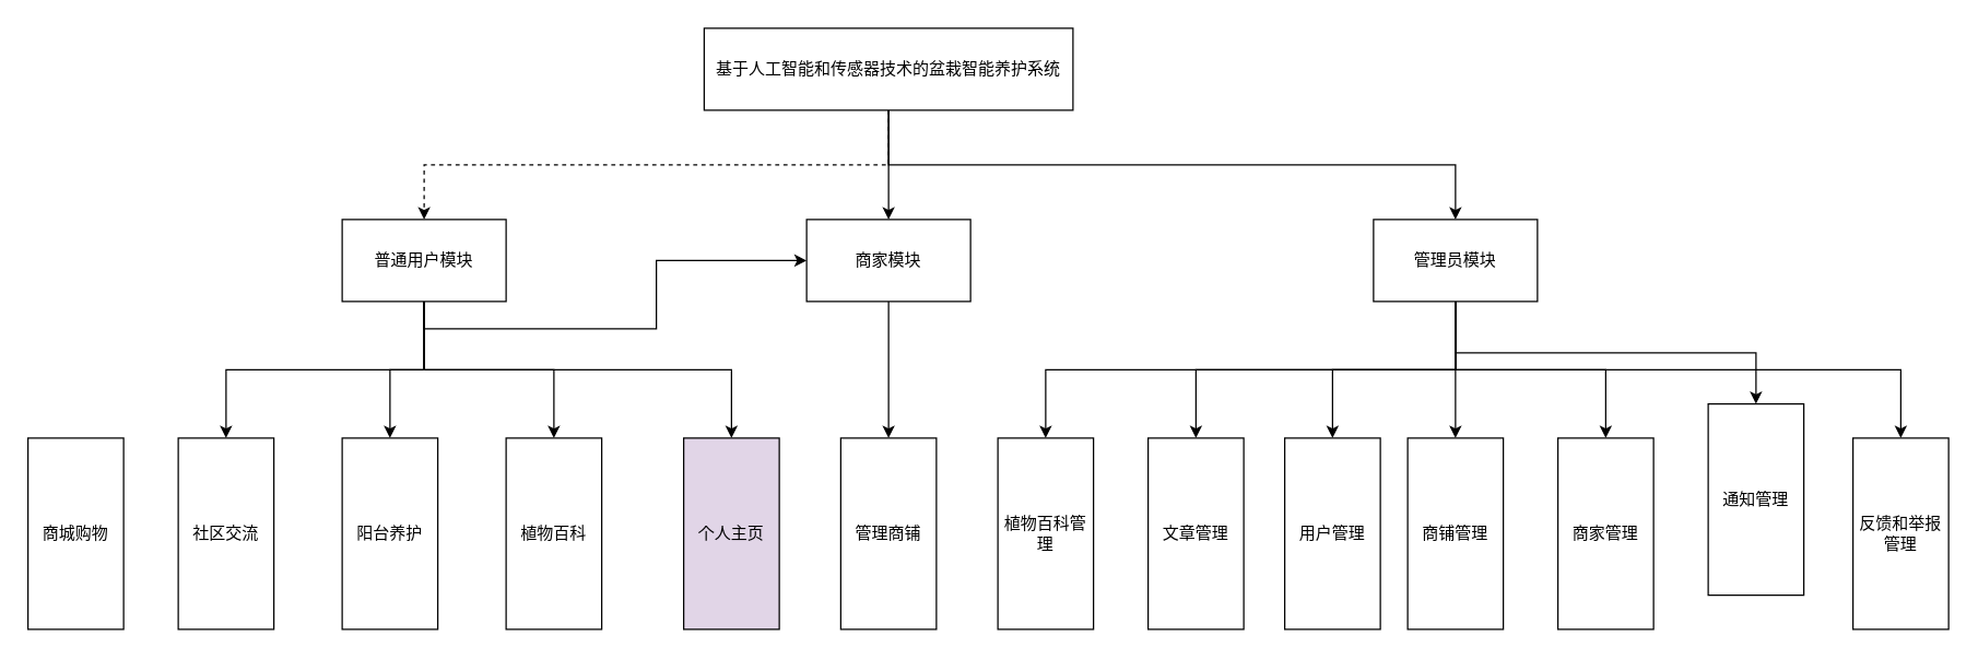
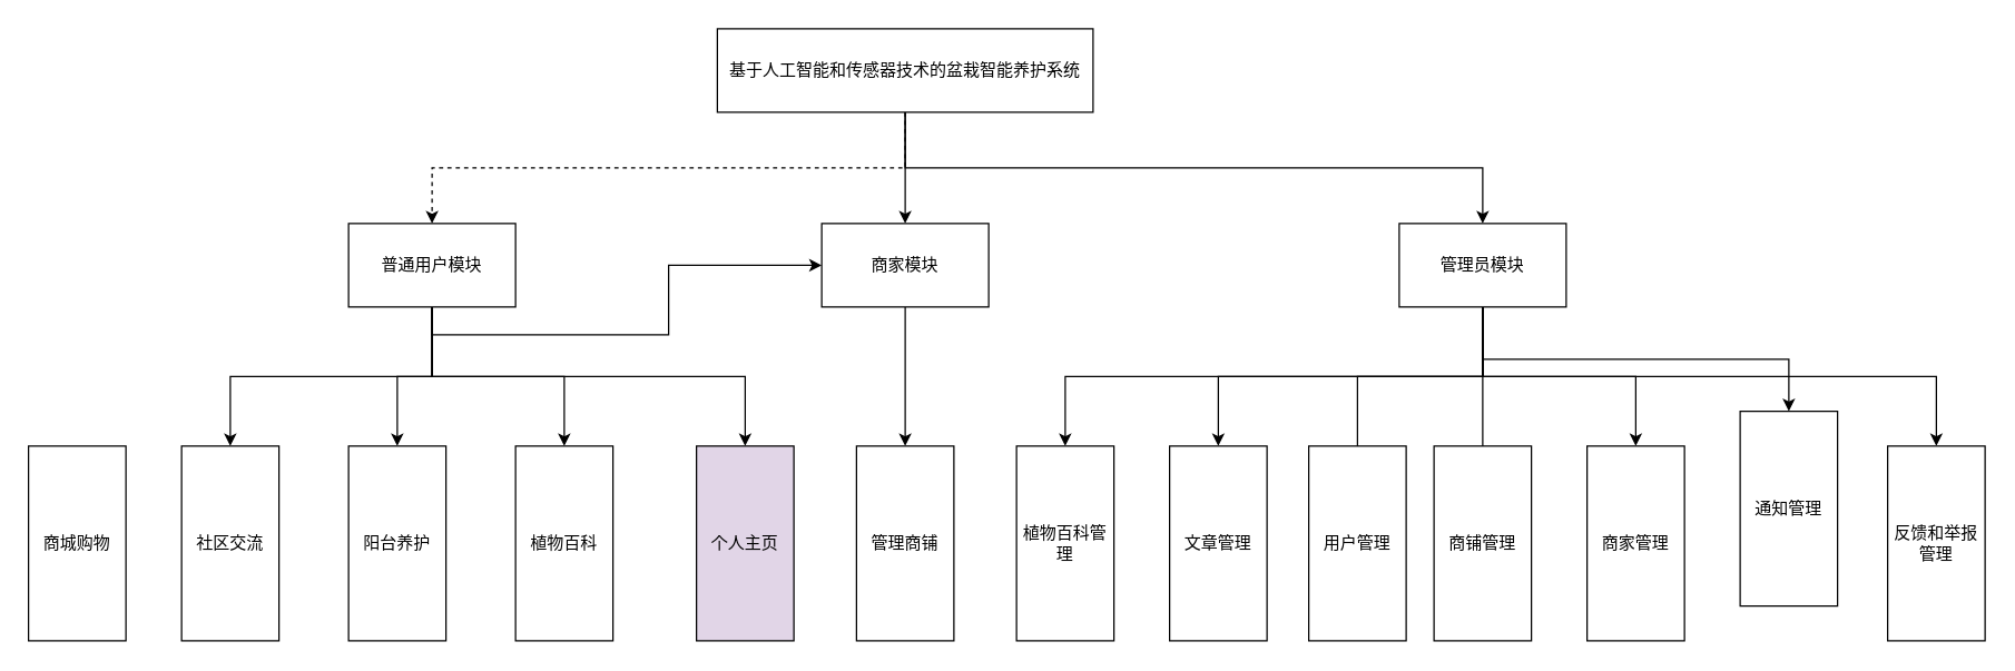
- <mxCell id="16" style="edgeStyle=orthogonalEdgeStyle;rounded=0;orthogonalLoop=1;jettySize=auto;html=1;exitX=0.5;exitY=1;exitDx=0;exitDy=0;entryX=0.5;entryY=0;entryDx=0;entryDy=0;" parent="1" source="21" target="31" edge="1"><mxGeometry relative="1" as="geometry" /></mxCell>
+ <mxCell id="16" style="edgeStyle=orthogonalEdgeStyle;rounded=0;orthogonalLoop=1;jettySize=auto;html=1;exitX=0.5;exitY=1;exitDx=0;exitDy=0;entryX=0.5;entryY=0;entryDx=0;entryDy=0;endArrow=none;" parent="1" source="21" target="31" edge="1"><mxGeometry relative="1" as="geometry" /></mxCell>
- <mxCell id="17" style="edgeStyle=orthogonalEdgeStyle;rounded=0;orthogonalLoop=1;jettySize=auto;html=1;exitX=0.5;exitY=1;exitDx=0;exitDy=0;entryX=0.5;entryY=0;entryDx=0;entryDy=0;" parent="1" source="21" target="29" edge="1"><mxGeometry relative="1" as="geometry" /></mxCell>
+ <mxCell id="17" style="edgeStyle=orthogonalEdgeStyle;rounded=0;orthogonalLoop=1;jettySize=auto;html=1;exitX=0.5;exitY=1;exitDx=0;exitDy=0;entryX=0.5;entryY=0;entryDx=0;entryDy=0;endArrow=none;" parent="1" source="21" target="29" edge="1"><mxGeometry relative="1" as="geometry" /></mxCell>
